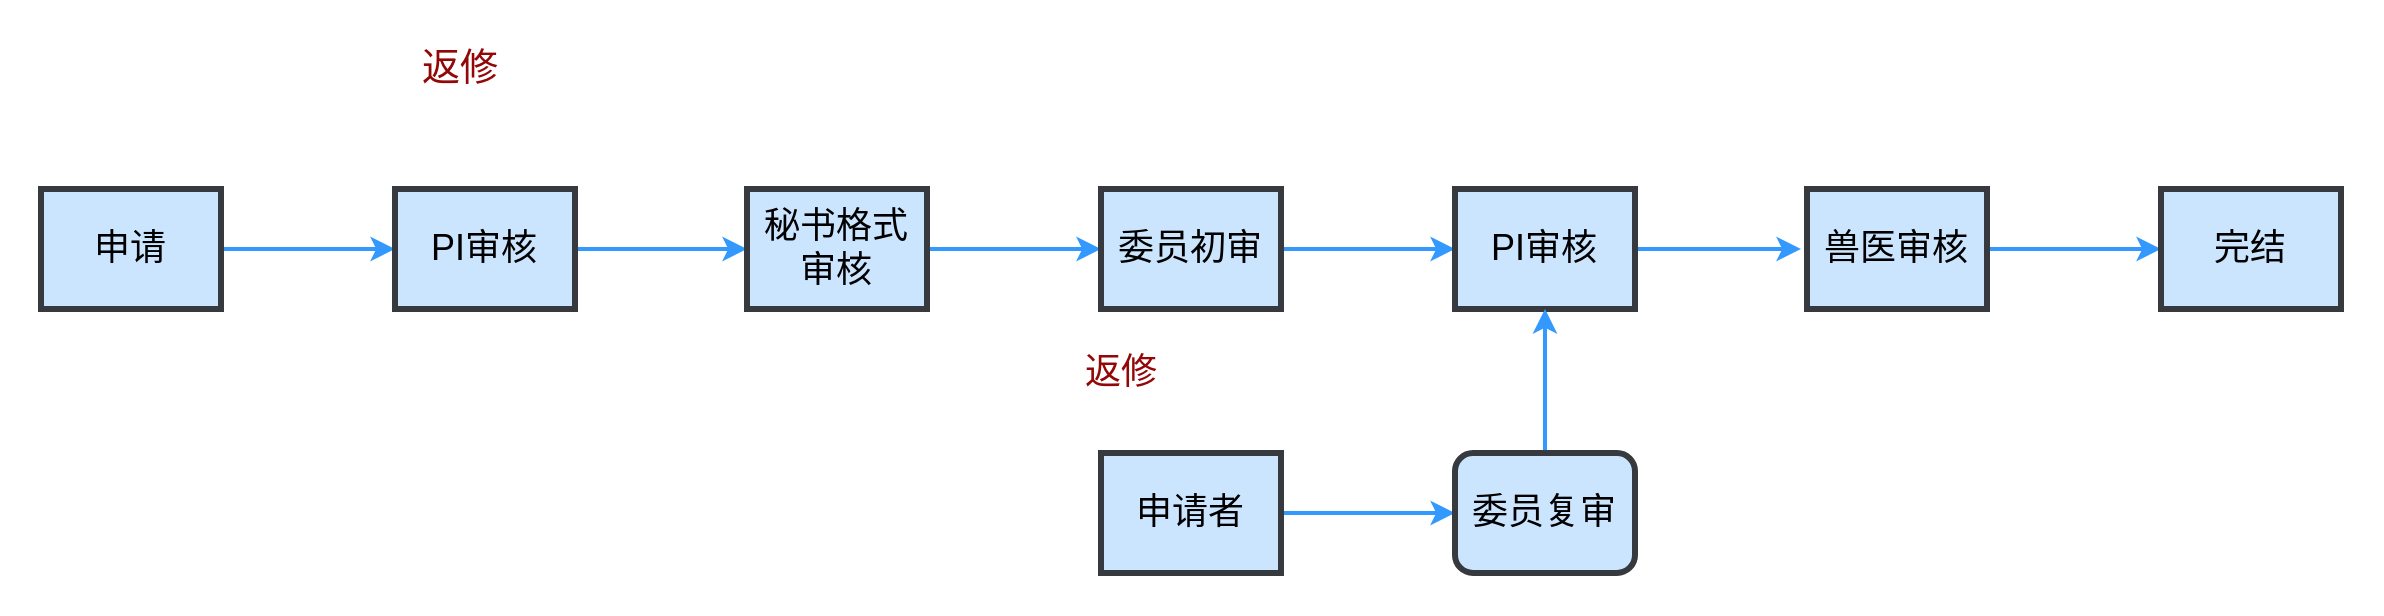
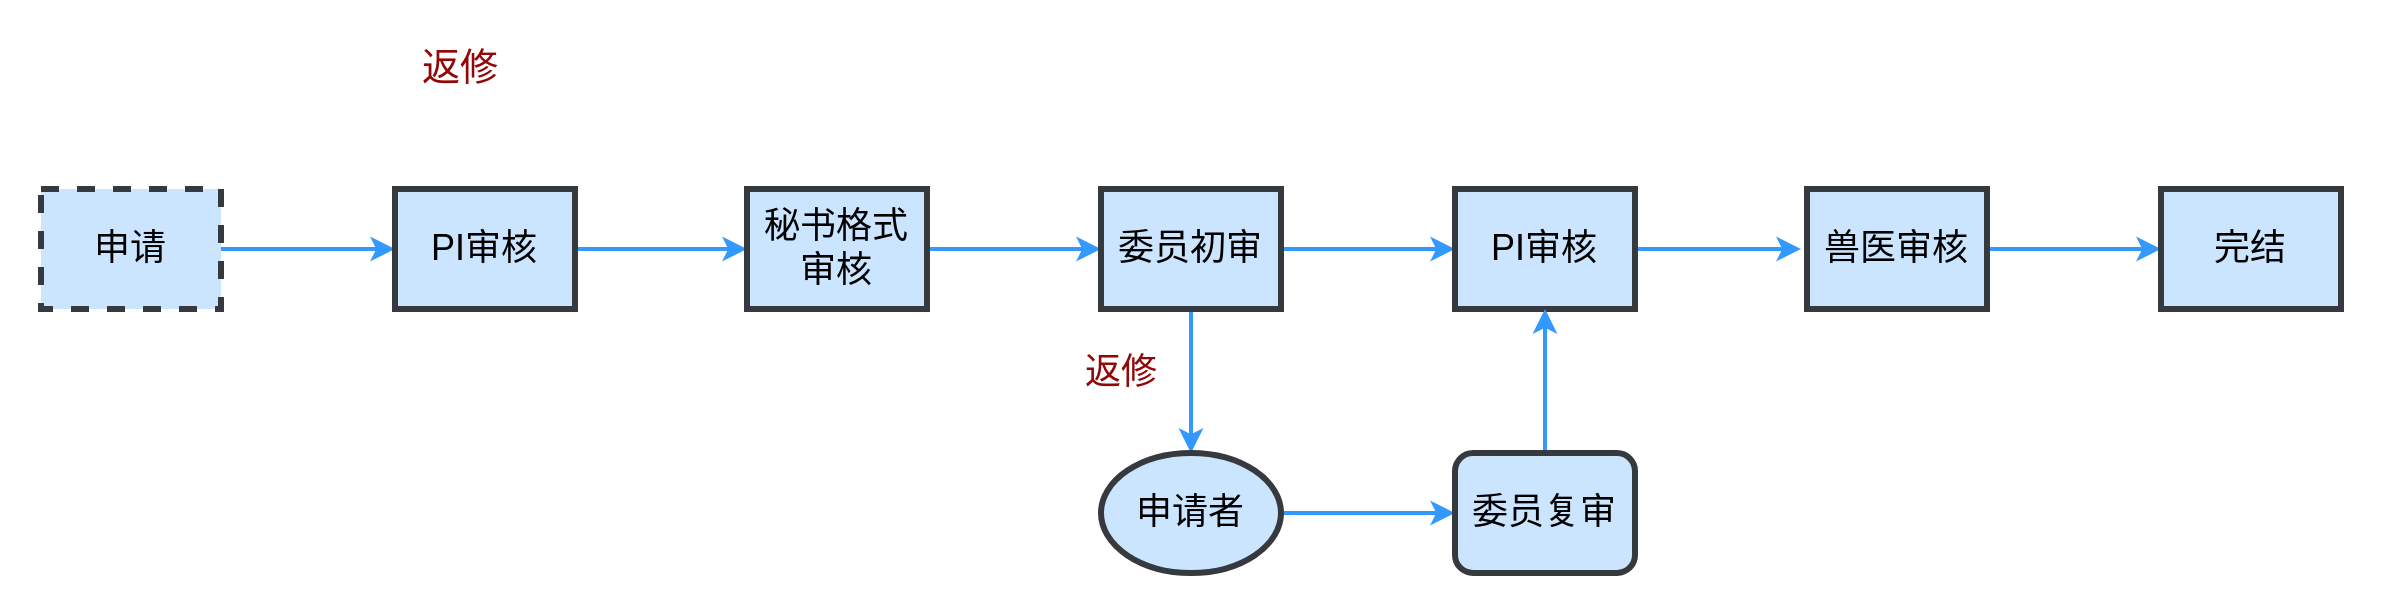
- <mxCell id="3" value="申请" style="whiteSpace=wrap;align=center;verticalAlign=middle;fontStyle=0;strokeWidth=3;fillColor=#cce5ff;fontSize=18;strokeColor=#36393d;" parent="1" vertex="1"><mxGeometry x="20" y="94" width="90" height="60" as="geometry" /></mxCell>
+ <mxCell id="3" value="申请" style="whiteSpace=wrap;align=center;verticalAlign=middle;fontStyle=0;strokeWidth=3;fillColor=#cce5ff;fontSize=18;strokeColor=#36393d;dashed=1;" parent="1" vertex="1"><mxGeometry x="20" y="94" width="90" height="60" as="geometry" /></mxCell>
+ <mxCell id="9" value="" style="edgeStyle=orthogonalEdgeStyle;rounded=0;orthogonalLoop=1;jettySize=auto;html=1;strokeWidth=2;strokeColor=#3399FF;" edge="1" parent="1" source="10" target="17"><mxGeometry relative="1" as="geometry" /></mxCell>
- <mxCell id="17" value="申请者" style="whiteSpace=wrap;align=center;verticalAlign=middle;fontStyle=0;strokeWidth=3;fillColor=#cce5ff;strokeColor=#36393d;fontSize=18;" vertex="1" parent="1"><mxGeometry x="550" y="226" width="90" height="60" as="geometry" /></mxCell>
+ <mxCell id="17" value="申请者" style="ellipse;whiteSpace=wrap;align=center;verticalAlign=middle;fontStyle=0;strokeWidth=3;fillColor=#cce5ff;strokeColor=#36393d;fontSize=18;" vertex="1" parent="1"><mxGeometry x="550" y="226" width="90" height="60" as="geometry" /></mxCell>
